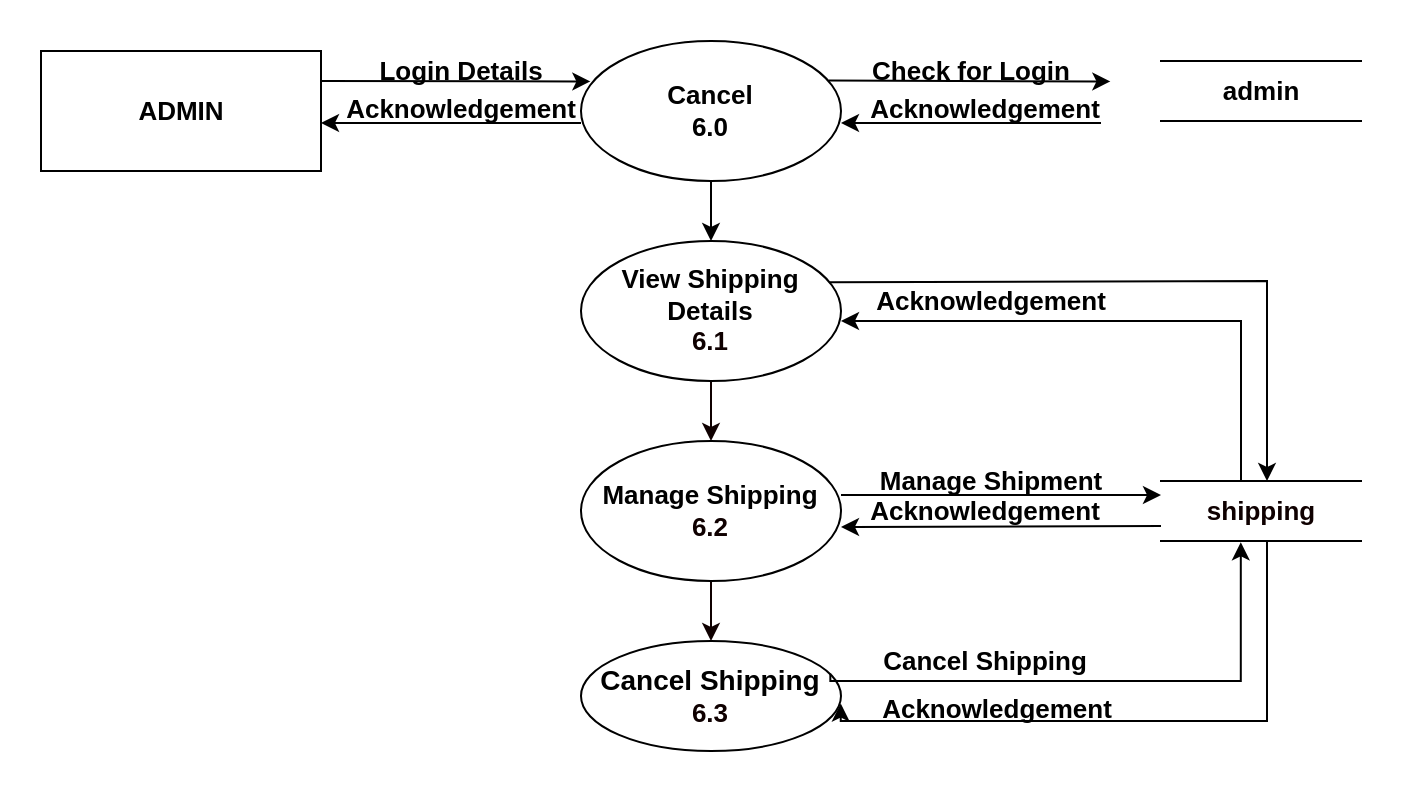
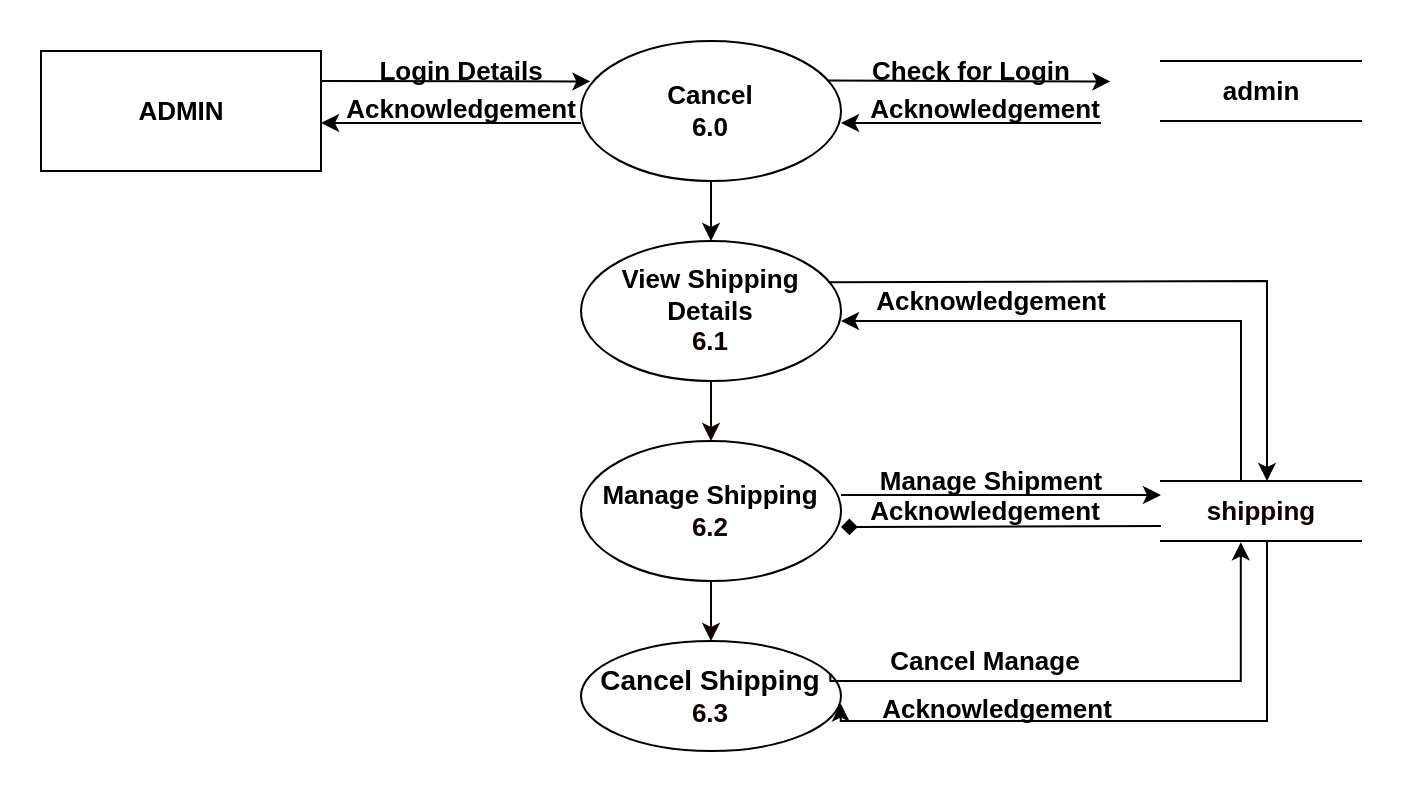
- <mxCell id="17" style="edgeStyle=none;html=1;exitX=0;exitY=0.75;exitDx=0;exitDy=0;entryX=1;entryY=0.614;entryDx=0;entryDy=0;entryPerimeter=0;strokeColor=#000000;" edge="1" parent="1" source="18" target="21"><mxGeometry relative="1" as="geometry" /></mxCell>
+ <mxCell id="17" style="edgeStyle=none;html=1;exitX=0;exitY=0.75;exitDx=0;exitDy=0;entryX=1;entryY=0.614;entryDx=0;entryDy=0;entryPerimeter=0;strokeColor=#000000;endArrow=diamond;" edge="1" parent="1" source="18" target="21"><mxGeometry relative="1" as="geometry" /></mxCell>
- <mxCell id="29" value="&lt;b&gt;&lt;font style=&quot;font-size: 13px&quot; color=&quot;#000000&quot;&gt;Cancel Shipping&lt;/font&gt;&lt;/b&gt;" style="text;html=1;align=center;verticalAlign=middle;resizable=0;points=[];autosize=1;strokeColor=none;fillColor=none;" vertex="1" parent="1"><mxGeometry x="432" y="320" width="120" height="20" as="geometry" /></mxCell>
+ <mxCell id="29" value="&lt;b&gt;&lt;font style=&quot;font-size: 13px&quot; color=&quot;#000000&quot;&gt;Cancel Manage&lt;/font&gt;&lt;/b&gt;" style="text;html=1;align=center;verticalAlign=middle;resizable=0;points=[];autosize=1;strokeColor=none;fillColor=none;" vertex="1" parent="1"><mxGeometry x="432" y="320" width="120" height="20" as="geometry" /></mxCell>
